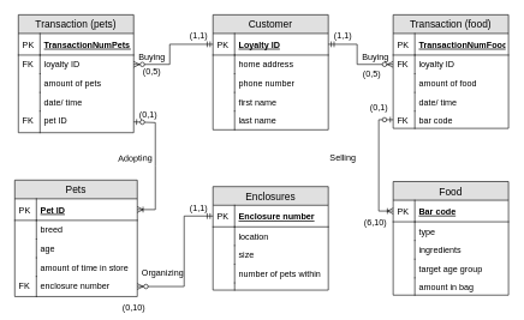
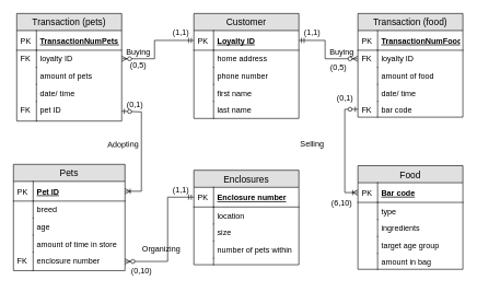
- <mxCell id="74" value="Organizing" style="text;html=1;align=center;verticalAlign=middle;resizable=0;points=[];autosize=1;" parent="1" vertex="1"><mxGeometry x="190" y="370" width="70" height="20" as="geometry" /></mxCell>
+ <mxCell id="74" value="Organizing" style="text;html=1;align=center;verticalAlign=middle;resizable=0;points=[];autosize=1;" parent="1" vertex="1"><mxGeometry x="210" y="370" width="70" height="20" as="geometry" /></mxCell>
- <mxCell id="85" value="(0,10)" style="text;html=1;align=center;verticalAlign=middle;resizable=0;points=[];autosize=1;" vertex="1" parent="1"><mxGeometry x="160" y="418" width="50" height="20" as="geometry" /></mxCell>
+ <mxCell id="85" value="(0,10)" style="text;html=1;align=center;verticalAlign=middle;resizable=0;points=[];autosize=1;" vertex="1" parent="1"><mxGeometry x="190" y="403" width="50" height="20" as="geometry" /></mxCell>
